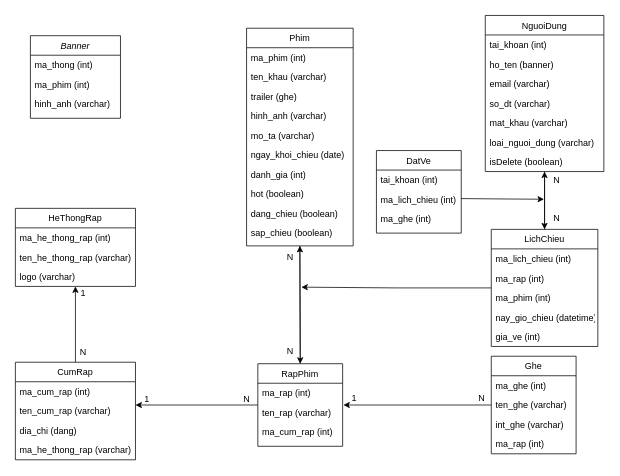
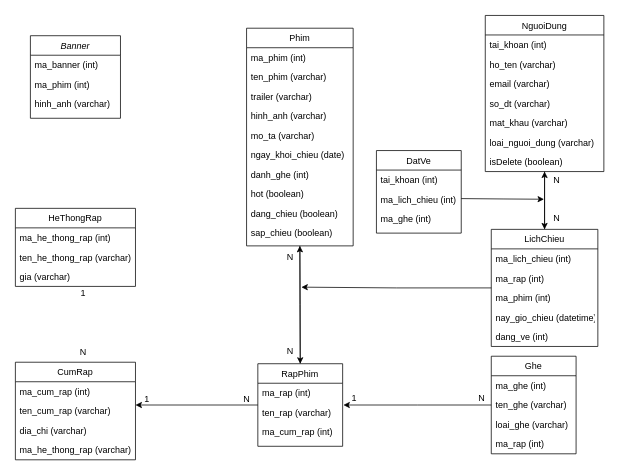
- <mxCell id="3" value="ma_thong (int)" style="text;align=left;verticalAlign=top;spacingLeft=4;spacingRight=4;overflow=hidden;rotatable=0;points=[[0,0.5],[1,0.5]];portConstraint=eastwest;" parent="2" vertex="1"><mxGeometry y="26" width="120" height="26" as="geometry" /></mxCell>
+ <mxCell id="3" value="ma_banner (int)" style="text;align=left;verticalAlign=top;spacingLeft=4;spacingRight=4;overflow=hidden;rotatable=0;points=[[0,0.5],[1,0.5]];portConstraint=eastwest;" parent="2" vertex="1"><mxGeometry y="26" width="120" height="26" as="geometry" /></mxCell>
- <mxCell id="51" value="ho_ten (banner)" style="text;align=left;verticalAlign=top;spacingLeft=4;spacingRight=4;overflow=hidden;rotatable=0;points=[[0,0.5],[1,0.5]];portConstraint=eastwest;rounded=0;shadow=0;html=0;" parent="49" vertex="1"><mxGeometry y="52" width="158" height="26" as="geometry" /></mxCell>
+ <mxCell id="51" value="ho_ten (varchar)" style="text;align=left;verticalAlign=top;spacingLeft=4;spacingRight=4;overflow=hidden;rotatable=0;points=[[0,0.5],[1,0.5]];portConstraint=eastwest;rounded=0;shadow=0;html=0;" parent="49" vertex="1"><mxGeometry y="52" width="158" height="26" as="geometry" /></mxCell>
- <mxCell id="13" value="ten_khau (varchar)" style="text;align=left;verticalAlign=top;spacingLeft=4;spacingRight=4;overflow=hidden;rotatable=0;points=[[0,0.5],[1,0.5]];portConstraint=eastwest;rounded=0;shadow=0;html=0;" parent="11" vertex="1"><mxGeometry y="52" width="142" height="26" as="geometry" /></mxCell>
+ <mxCell id="13" value="ten_phim (varchar)" style="text;align=left;verticalAlign=top;spacingLeft=4;spacingRight=4;overflow=hidden;rotatable=0;points=[[0,0.5],[1,0.5]];portConstraint=eastwest;rounded=0;shadow=0;html=0;" parent="11" vertex="1"><mxGeometry y="52" width="142" height="26" as="geometry" /></mxCell>
- <mxCell id="14" value="trailer (ghe)" style="text;align=left;verticalAlign=top;spacingLeft=4;spacingRight=4;overflow=hidden;rotatable=0;points=[[0,0.5],[1,0.5]];portConstraint=eastwest;rounded=0;shadow=0;html=0;" parent="11" vertex="1"><mxGeometry y="78" width="142" height="26" as="geometry" /></mxCell>
+ <mxCell id="14" value="trailer (varchar)" style="text;align=left;verticalAlign=top;spacingLeft=4;spacingRight=4;overflow=hidden;rotatable=0;points=[[0,0.5],[1,0.5]];portConstraint=eastwest;rounded=0;shadow=0;html=0;" parent="11" vertex="1"><mxGeometry y="78" width="142" height="26" as="geometry" /></mxCell>
- <mxCell id="18" value="danh_gia (int)" style="text;align=left;verticalAlign=top;spacingLeft=4;spacingRight=4;overflow=hidden;rotatable=0;points=[[0,0.5],[1,0.5]];portConstraint=eastwest;" parent="11" vertex="1"><mxGeometry y="182" width="142" height="26" as="geometry" /></mxCell>
+ <mxCell id="18" value="danh_ghe (int)" style="text;align=left;verticalAlign=top;spacingLeft=4;spacingRight=4;overflow=hidden;rotatable=0;points=[[0,0.5],[1,0.5]];portConstraint=eastwest;" parent="11" vertex="1"><mxGeometry y="182" width="142" height="26" as="geometry" /></mxCell>
- <mxCell id="9" value="logo (varchar)" style="text;align=left;verticalAlign=top;spacingLeft=4;spacingRight=4;overflow=hidden;rotatable=0;points=[[0,0.5],[1,0.5]];portConstraint=eastwest;fontStyle=0" parent="6" vertex="1"><mxGeometry y="78" width="160" height="26" as="geometry" /></mxCell>
+ <mxCell id="9" value="gia (varchar)" style="text;align=left;verticalAlign=top;spacingLeft=4;spacingRight=4;overflow=hidden;rotatable=0;points=[[0,0.5],[1,0.5]];portConstraint=eastwest;fontStyle=0" parent="6" vertex="1"><mxGeometry y="78" width="160" height="26" as="geometry" /></mxCell>
- <mxCell id="22" style="edgeStyle=orthogonalEdgeStyle;rounded=0;orthogonalLoop=1;jettySize=auto;html=1;entryX=0.5;entryY=1;entryDx=0;entryDy=0;" parent="1" source="23" target="6" edge="1"><mxGeometry relative="1" as="geometry" /></mxCell>
- <mxCell id="47" value="gia_ve (int)" style="text;align=left;verticalAlign=top;spacingLeft=4;spacingRight=4;overflow=hidden;rotatable=0;points=[[0,0.5],[1,0.5]];portConstraint=eastwest;fontStyle=0" parent="42" vertex="1"><mxGeometry y="130" width="142" height="26" as="geometry" /></mxCell>
+ <mxCell id="47" value="dang_ve (int)" style="text;align=left;verticalAlign=top;spacingLeft=4;spacingRight=4;overflow=hidden;rotatable=0;points=[[0,0.5],[1,0.5]];portConstraint=eastwest;fontStyle=0" parent="42" vertex="1"><mxGeometry y="130" width="142" height="26" as="geometry" /></mxCell>
- <mxCell id="63" value="int_ghe (varchar)" style="text;align=left;verticalAlign=top;spacingLeft=4;spacingRight=4;overflow=hidden;rotatable=0;points=[[0,0.5],[1,0.5]];portConstraint=eastwest;fontStyle=0" parent="60" vertex="1"><mxGeometry y="78" width="113" height="26" as="geometry" /></mxCell>
+ <mxCell id="63" value="loai_ghe (varchar)" style="text;align=left;verticalAlign=top;spacingLeft=4;spacingRight=4;overflow=hidden;rotatable=0;points=[[0,0.5],[1,0.5]];portConstraint=eastwest;fontStyle=0" parent="60" vertex="1"><mxGeometry y="78" width="113" height="26" as="geometry" /></mxCell>
- <mxCell id="26" value="dia_chi (dang)" style="text;align=left;verticalAlign=top;spacingLeft=4;spacingRight=4;overflow=hidden;rotatable=0;points=[[0,0.5],[1,0.5]];portConstraint=eastwest;fontStyle=0" parent="23" vertex="1"><mxGeometry y="78" width="160" height="26" as="geometry" /></mxCell>
+ <mxCell id="26" value="dia_chi (varchar)" style="text;align=left;verticalAlign=top;spacingLeft=4;spacingRight=4;overflow=hidden;rotatable=0;points=[[0,0.5],[1,0.5]];portConstraint=eastwest;fontStyle=0" parent="23" vertex="1"><mxGeometry y="78" width="160" height="26" as="geometry" /></mxCell>
